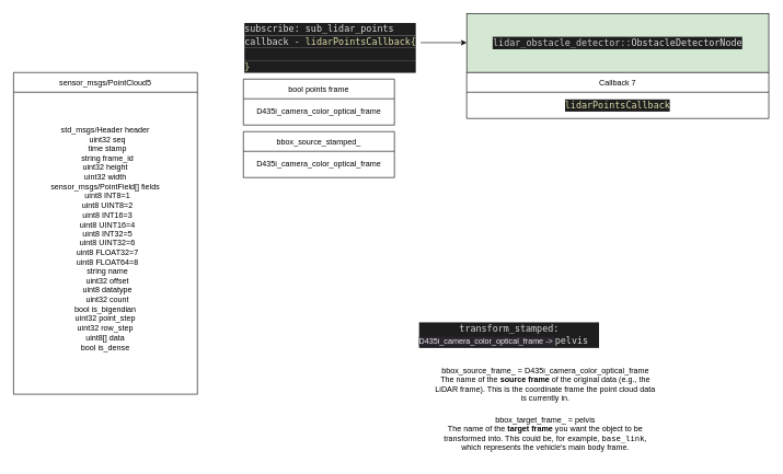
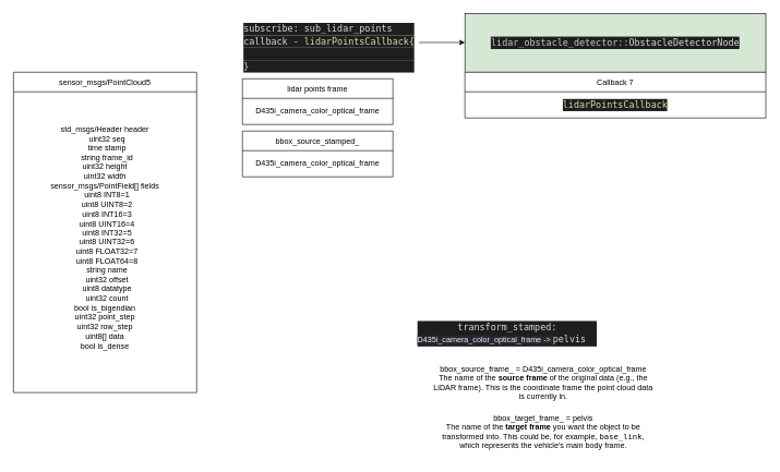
- <mxCell id="5" value="bool points frame" style="shape=table;startSize=30;container=1;collapsible=0;childLayout=tableLayout;" vertex="1" parent="1"><mxGeometry x="370" y="120" width="230" height="70" as="geometry" /></mxCell>
+ <mxCell id="5" value="lidar points frame" style="shape=table;startSize=30;container=1;collapsible=0;childLayout=tableLayout;" vertex="1" parent="1"><mxGeometry x="370" y="120" width="230" height="70" as="geometry" /></mxCell>
